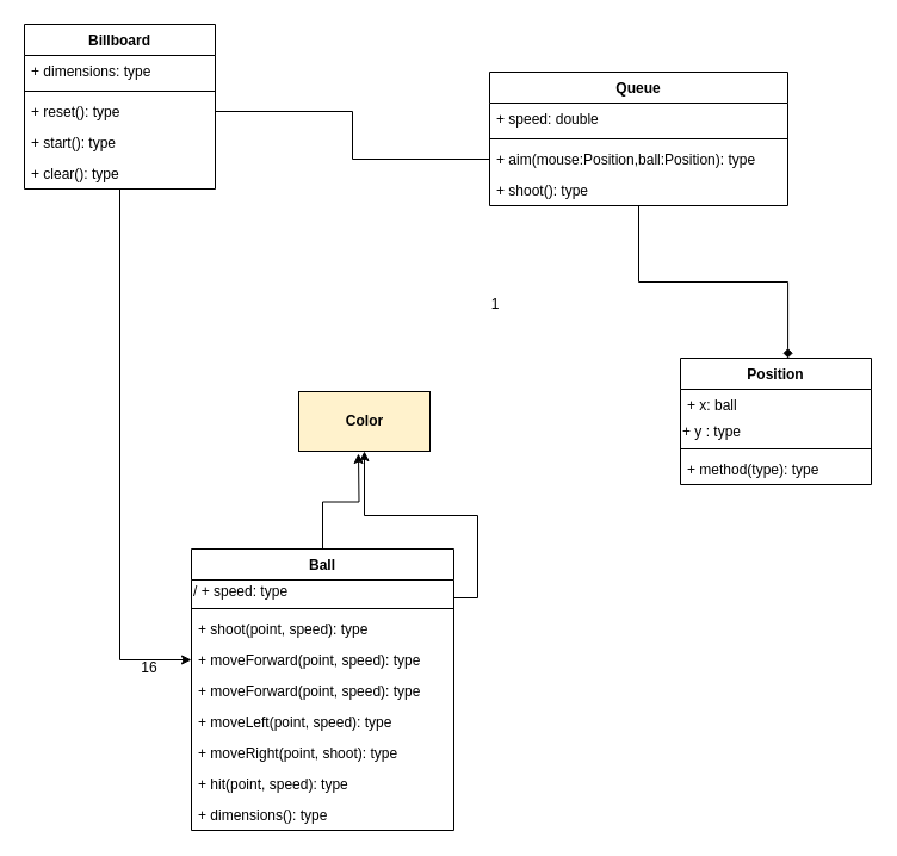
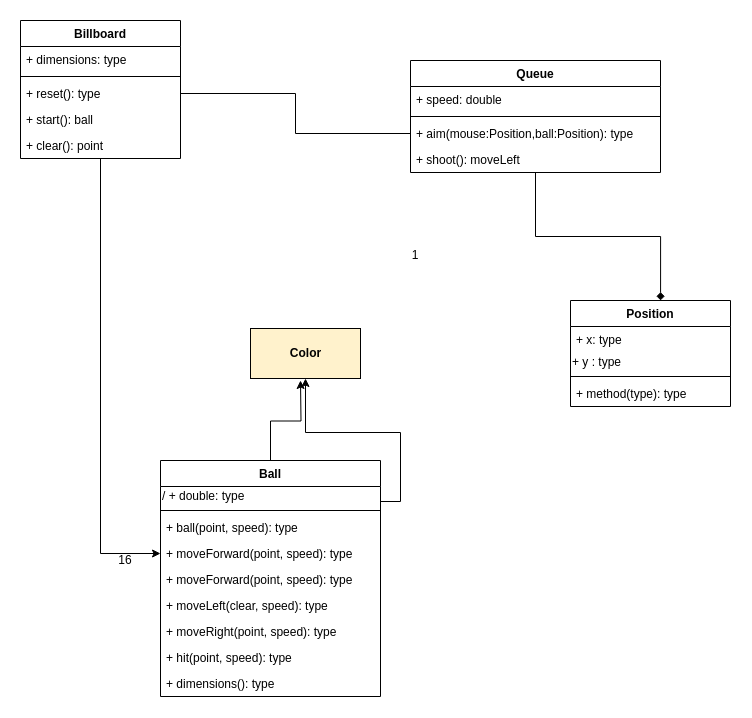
- <mxCell id="7" value="+ start(): type" style="text;strokeColor=none;fillColor=none;align=left;verticalAlign=top;spacingLeft=4;spacingRight=4;overflow=hidden;rotatable=0;points=[[0,0.5],[1,0.5]];portConstraint=eastwest;" parent="3" vertex="1"><mxGeometry y="86" width="160" height="26" as="geometry" /></mxCell>
+ <mxCell id="7" value="+ start(): ball" style="text;strokeColor=none;fillColor=none;align=left;verticalAlign=top;spacingLeft=4;spacingRight=4;overflow=hidden;rotatable=0;points=[[0,0.5],[1,0.5]];portConstraint=eastwest;" parent="3" vertex="1"><mxGeometry y="86" width="160" height="26" as="geometry" /></mxCell>
- <mxCell id="8" value="+ clear(): type" style="text;strokeColor=none;fillColor=none;align=left;verticalAlign=top;spacingLeft=4;spacingRight=4;overflow=hidden;rotatable=0;points=[[0,0.5],[1,0.5]];portConstraint=eastwest;" parent="3" vertex="1"><mxGeometry y="112" width="160" height="26" as="geometry" /></mxCell>
+ <mxCell id="8" value="+ clear(): point" style="text;strokeColor=none;fillColor=none;align=left;verticalAlign=top;spacingLeft=4;spacingRight=4;overflow=hidden;rotatable=0;points=[[0,0.5],[1,0.5]];portConstraint=eastwest;" parent="3" vertex="1"><mxGeometry y="112" width="160" height="26" as="geometry" /></mxCell>
- <mxCell id="25" value="+ shoot(): type" style="text;strokeColor=none;fillColor=none;align=left;verticalAlign=top;spacingLeft=4;spacingRight=4;overflow=hidden;rotatable=0;points=[[0,0.5],[1,0.5]];portConstraint=eastwest;" parent="21" vertex="1"><mxGeometry y="86" width="250" height="26" as="geometry" /></mxCell>
+ <mxCell id="25" value="+ shoot(): moveLeft" style="text;strokeColor=none;fillColor=none;align=left;verticalAlign=top;spacingLeft=4;spacingRight=4;overflow=hidden;rotatable=0;points=[[0,0.5],[1,0.5]];portConstraint=eastwest;" parent="21" vertex="1"><mxGeometry y="86" width="250" height="26" as="geometry" /></mxCell>
- <mxCell id="27" value="+ x: ball" style="text;strokeColor=none;fillColor=none;align=left;verticalAlign=top;spacingLeft=4;spacingRight=4;overflow=hidden;rotatable=0;points=[[0,0.5],[1,0.5]];portConstraint=eastwest;" parent="26" vertex="1"><mxGeometry y="26" width="160" height="26" as="geometry" /></mxCell>
+ <mxCell id="27" value="+ x: type" style="text;strokeColor=none;fillColor=none;align=left;verticalAlign=top;spacingLeft=4;spacingRight=4;overflow=hidden;rotatable=0;points=[[0,0.5],[1,0.5]];portConstraint=eastwest;" parent="26" vertex="1"><mxGeometry y="26" width="160" height="26" as="geometry" /></mxCell>
- <mxCell id="11" value="/ + speed: type" style="text;html=1;strokeColor=none;fillColor=none;align=left;verticalAlign=middle;whiteSpace=wrap;rounded=0;" parent="10" vertex="1"><mxGeometry y="26" width="220" height="20" as="geometry" /></mxCell>
+ <mxCell id="11" value="/ + double: type" style="text;html=1;strokeColor=none;fillColor=none;align=left;verticalAlign=middle;whiteSpace=wrap;rounded=0;" parent="10" vertex="1"><mxGeometry y="26" width="220" height="20" as="geometry" /></mxCell>
- <mxCell id="13" value="+ shoot(point, speed): type&#10;" style="text;strokeColor=none;fillColor=none;align=left;verticalAlign=top;spacingLeft=4;spacingRight=4;overflow=hidden;rotatable=0;points=[[0,0.5],[1,0.5]];portConstraint=eastwest;" parent="10" vertex="1"><mxGeometry y="54" width="220" height="26" as="geometry" /></mxCell>
+ <mxCell id="13" value="+ ball(point, speed): type&#10;" style="text;strokeColor=none;fillColor=none;align=left;verticalAlign=top;spacingLeft=4;spacingRight=4;overflow=hidden;rotatable=0;points=[[0,0.5],[1,0.5]];portConstraint=eastwest;" parent="10" vertex="1"><mxGeometry y="54" width="220" height="26" as="geometry" /></mxCell>
- <mxCell id="16" value="+ moveLeft(point, speed): type&#10;" style="text;strokeColor=none;fillColor=none;align=left;verticalAlign=top;spacingLeft=4;spacingRight=4;overflow=hidden;rotatable=0;points=[[0,0.5],[1,0.5]];portConstraint=eastwest;" vertex="1" parent="10"><mxGeometry y="132" width="220" height="26" as="geometry" /></mxCell>
+ <mxCell id="16" value="+ moveLeft(clear, speed): type&#10;" style="text;strokeColor=none;fillColor=none;align=left;verticalAlign=top;spacingLeft=4;spacingRight=4;overflow=hidden;rotatable=0;points=[[0,0.5],[1,0.5]];portConstraint=eastwest;" vertex="1" parent="10"><mxGeometry y="132" width="220" height="26" as="geometry" /></mxCell>
- <mxCell id="17" value="+ moveRight(point, shoot): type&#10;" style="text;strokeColor=none;fillColor=none;align=left;verticalAlign=top;spacingLeft=4;spacingRight=4;overflow=hidden;rotatable=0;points=[[0,0.5],[1,0.5]];portConstraint=eastwest;" vertex="1" parent="10"><mxGeometry y="158" width="220" height="26" as="geometry" /></mxCell>
+ <mxCell id="17" value="+ moveRight(point, speed): type&#10;" style="text;strokeColor=none;fillColor=none;align=left;verticalAlign=top;spacingLeft=4;spacingRight=4;overflow=hidden;rotatable=0;points=[[0,0.5],[1,0.5]];portConstraint=eastwest;" vertex="1" parent="10"><mxGeometry y="158" width="220" height="26" as="geometry" /></mxCell>
